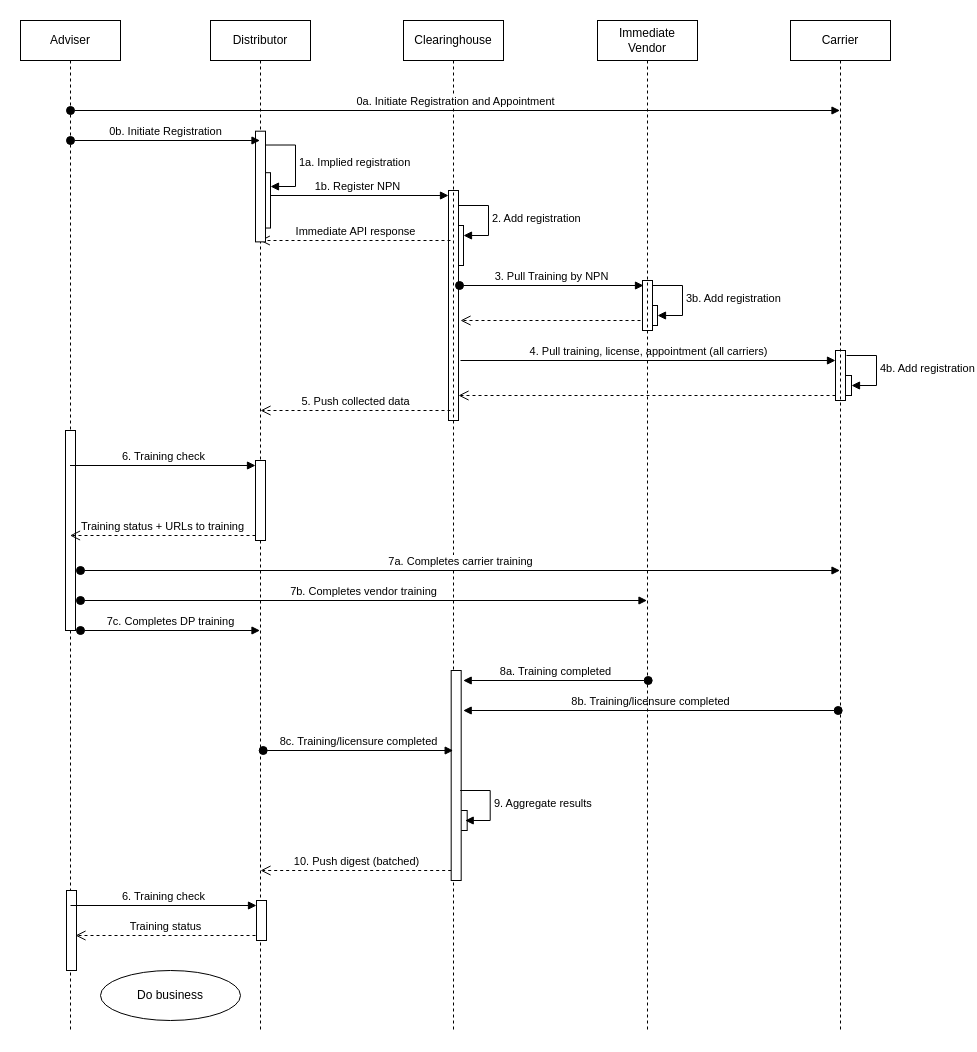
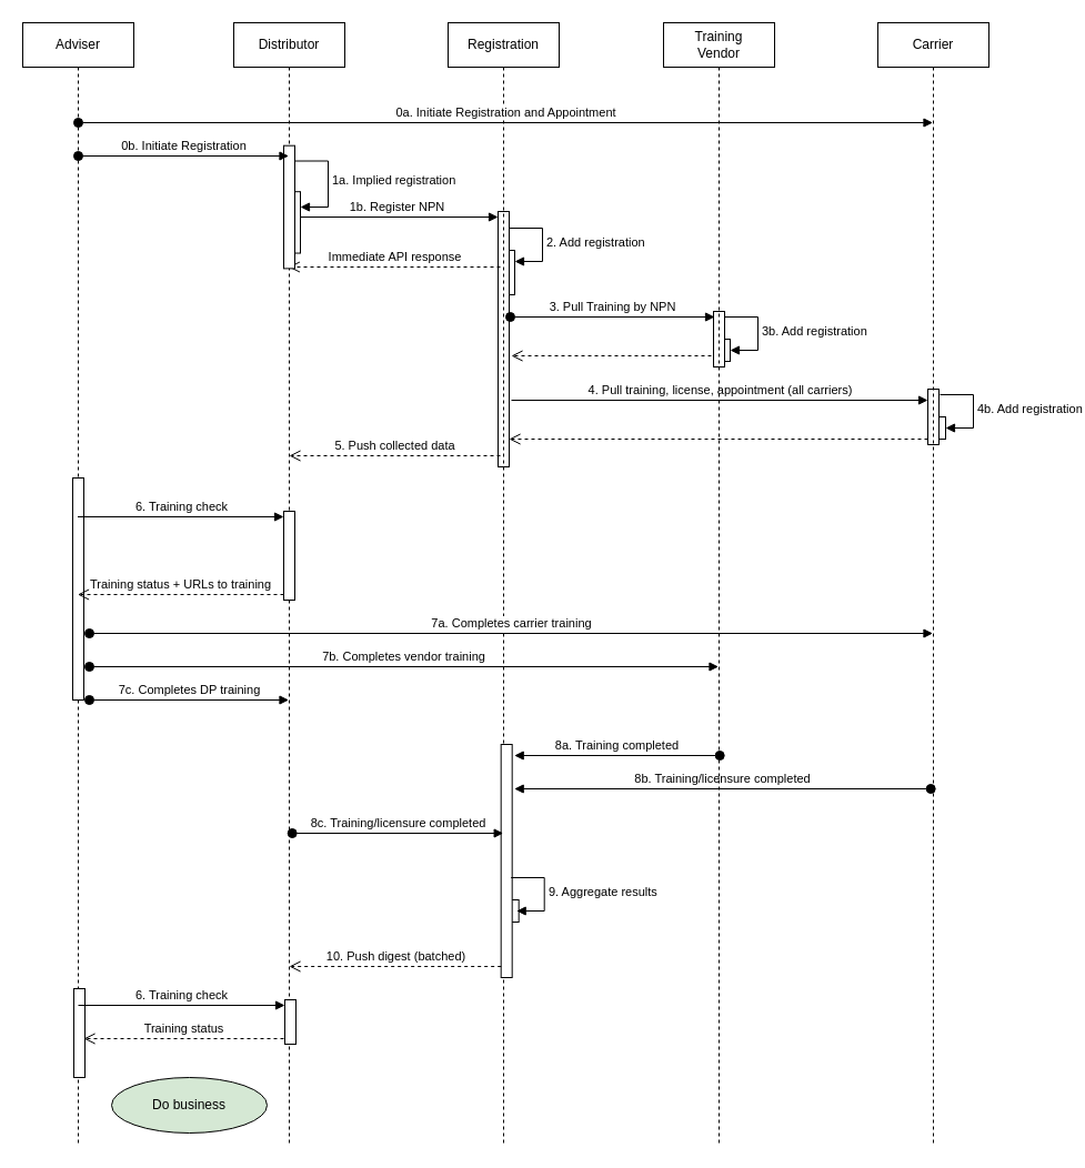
- <mxCell id="23" value="Clearinghouse" style="shape=umlLifeline;perimeter=lifelinePerimeter;whiteSpace=wrap;html=1;container=1;dropTarget=0;collapsible=0;recursiveResize=0;outlineConnect=0;portConstraint=eastwest;newEdgeStyle={&quot;edgeStyle&quot;:&quot;elbowEdgeStyle&quot;,&quot;elbow&quot;:&quot;vertical&quot;,&quot;curved&quot;:0,&quot;rounded&quot;:0};" parent="1" vertex="1"><mxGeometry x="403" y="20" width="100" height="1010" as="geometry" /></mxCell>
+ <mxCell id="23" value="Registration" style="shape=umlLifeline;perimeter=lifelinePerimeter;whiteSpace=wrap;html=1;container=1;dropTarget=0;collapsible=0;recursiveResize=0;outlineConnect=0;portConstraint=eastwest;newEdgeStyle={&quot;edgeStyle&quot;:&quot;elbowEdgeStyle&quot;,&quot;elbow&quot;:&quot;vertical&quot;,&quot;curved&quot;:0,&quot;rounded&quot;:0};" parent="1" vertex="1"><mxGeometry x="403" y="20" width="100" height="1010" as="geometry" /></mxCell>
- <mxCell id="31" value="Immediate&lt;div&gt;Vendor&lt;/div&gt;" style="shape=umlLifeline;perimeter=lifelinePerimeter;whiteSpace=wrap;html=1;container=1;dropTarget=0;collapsible=0;recursiveResize=0;outlineConnect=0;portConstraint=eastwest;newEdgeStyle={&quot;edgeStyle&quot;:&quot;elbowEdgeStyle&quot;,&quot;elbow&quot;:&quot;vertical&quot;,&quot;curved&quot;:0,&quot;rounded&quot;:0};" parent="1" vertex="1"><mxGeometry x="597" y="20" width="100" height="1010" as="geometry" /></mxCell>
+ <mxCell id="31" value="Training&lt;div&gt;Vendor&lt;/div&gt;" style="shape=umlLifeline;perimeter=lifelinePerimeter;whiteSpace=wrap;html=1;container=1;dropTarget=0;collapsible=0;recursiveResize=0;outlineConnect=0;portConstraint=eastwest;newEdgeStyle={&quot;edgeStyle&quot;:&quot;elbowEdgeStyle&quot;,&quot;elbow&quot;:&quot;vertical&quot;,&quot;curved&quot;:0,&quot;rounded&quot;:0};" parent="1" vertex="1"><mxGeometry x="597" y="20" width="100" height="1010" as="geometry" /></mxCell>
- <mxCell id="46" value="Do business" style="ellipse;whiteSpace=wrap;html=1;" parent="1" vertex="1"><mxGeometry x="100" y="970" width="140" height="50" as="geometry" /></mxCell>
+ <mxCell id="46" value="Do business" style="ellipse;whiteSpace=wrap;html=1;fillColor=#d5e8d4;" parent="1" vertex="1"><mxGeometry x="100" y="970" width="140" height="50" as="geometry" /></mxCell>
